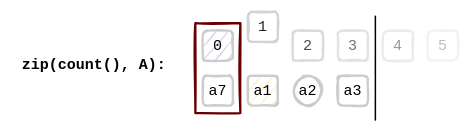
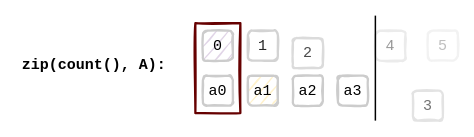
- <mxCell id="8" value="&lt;font style=&quot;font-size: 20px&quot;&gt;1&lt;/font&gt;" style="rounded=1;whiteSpace=wrap;html=1;fontFamily=Courier New;fontSize=24;strokeWidth=3;glass=0;shadow=0;sketch=1;strokeColor=#CCCCCC;opacity=85;textOpacity=85;" parent="1" vertex="1"><mxGeometry x="330" y="15" width="40" height="40" as="geometry" /></mxCell>
+ <mxCell id="8" value="&lt;font style=&quot;font-size: 20px&quot;&gt;1&lt;/font&gt;" style="rounded=1;whiteSpace=wrap;html=1;fontFamily=Courier New;fontSize=24;strokeWidth=3;glass=0;shadow=0;sketch=1;strokeColor=#CCCCCC;opacity=85;textOpacity=85;" parent="1" vertex="1"><mxGeometry x="330" y="40" width="40" height="40" as="geometry" /></mxCell>
- <mxCell id="9" value="&lt;font style=&quot;font-size: 20px&quot;&gt;2&lt;/font&gt;" style="rounded=1;whiteSpace=wrap;html=1;fontFamily=Courier New;fontSize=24;strokeWidth=3;glass=0;shadow=0;sketch=1;strokeColor=#CCCCCC;textOpacity=70;opacity=70;" parent="1" vertex="1"><mxGeometry x="390" y="40" width="40" height="40" as="geometry" /></mxCell>
+ <mxCell id="9" value="&lt;font style=&quot;font-size: 20px&quot;&gt;2&lt;/font&gt;" style="rounded=1;whiteSpace=wrap;html=1;fontFamily=Courier New;fontSize=24;strokeWidth=3;glass=0;shadow=0;sketch=1;strokeColor=#CCCCCC;textOpacity=70;opacity=70;" parent="1" vertex="1"><mxGeometry x="390" y="50" width="40" height="40" as="geometry" /></mxCell>
- <mxCell id="10" value="&lt;font style=&quot;font-size: 20px&quot;&gt;3&lt;/font&gt;" style="rounded=1;whiteSpace=wrap;html=1;fontFamily=Courier New;fontSize=24;strokeWidth=3;glass=0;shadow=0;sketch=1;strokeColor=#CCCCCC;opacity=55;textOpacity=55;" parent="1" vertex="1"><mxGeometry x="450" y="40" width="40" height="40" as="geometry" /></mxCell>
+ <mxCell id="10" value="&lt;font style=&quot;font-size: 20px&quot;&gt;3&lt;/font&gt;" style="rounded=1;whiteSpace=wrap;html=1;fontFamily=Courier New;fontSize=24;strokeWidth=3;glass=0;shadow=0;sketch=1;strokeColor=#CCCCCC;opacity=55;textOpacity=55;" parent="1" vertex="1"><mxGeometry x="550" y="120" width="40" height="40" as="geometry" /></mxCell>
- <mxCell id="12" value="&lt;font style=&quot;font-size: 20px&quot;&gt;4&lt;/font&gt;" style="rounded=1;whiteSpace=wrap;html=1;fontFamily=Courier New;fontSize=24;strokeWidth=3;glass=0;shadow=0;sketch=1;strokeColor=#CCCCCC;opacity=40;strokeOpacity=100;textOpacity=40;" parent="1" vertex="1"><mxGeometry x="510" y="40" width="40" height="40" as="geometry" /></mxCell>
+ <mxCell id="12" value="&lt;font style=&quot;font-size: 20px&quot;&gt;4&lt;/font&gt;" style="rounded=1;whiteSpace=wrap;html=1;fontFamily=Courier New;fontSize=24;strokeWidth=3;glass=0;shadow=0;sketch=1;strokeColor=#CCCCCC;opacity=40;strokeOpacity=100;textOpacity=40;" parent="1" vertex="1"><mxGeometry x="500" y="40" width="40" height="40" as="geometry" /></mxCell>
- <mxCell id="3" value="&lt;font style=&quot;font-size: 20px&quot;&gt;a7&lt;/font&gt;" style="rounded=1;whiteSpace=wrap;html=1;fontFamily=Courier New;fontSize=24;strokeWidth=3;glass=0;shadow=0;sketch=1;strokeColor=#CCCCCC;" parent="1" vertex="1"><mxGeometry x="270" y="100" width="40" height="40" as="geometry" /></mxCell>
+ <mxCell id="3" value="&lt;font style=&quot;font-size: 20px&quot;&gt;a0&lt;/font&gt;" style="rounded=1;whiteSpace=wrap;html=1;fontFamily=Courier New;fontSize=24;strokeWidth=3;glass=0;shadow=0;sketch=1;strokeColor=#CCCCCC;" parent="1" vertex="1"><mxGeometry x="270" y="100" width="40" height="40" as="geometry" /></mxCell>
- <mxCell id="5" value="&lt;font style=&quot;font-size: 20px&quot;&gt;a2&lt;/font&gt;" style="ellipse;whiteSpace=wrap;html=1;fontFamily=Courier New;fontSize=24;strokeWidth=3;glass=0;shadow=0;sketch=1;strokeColor=#CCCCCC;" parent="1" vertex="1"><mxGeometry x="390" y="100" width="40" height="40" as="geometry" /></mxCell>
+ <mxCell id="5" value="&lt;font style=&quot;font-size: 20px&quot;&gt;a2&lt;/font&gt;" style="rounded=1;whiteSpace=wrap;html=1;fontFamily=Courier New;fontSize=24;strokeWidth=3;glass=0;shadow=0;sketch=1;strokeColor=#CCCCCC;" parent="1" vertex="1"><mxGeometry x="390" y="100" width="40" height="40" as="geometry" /></mxCell>
